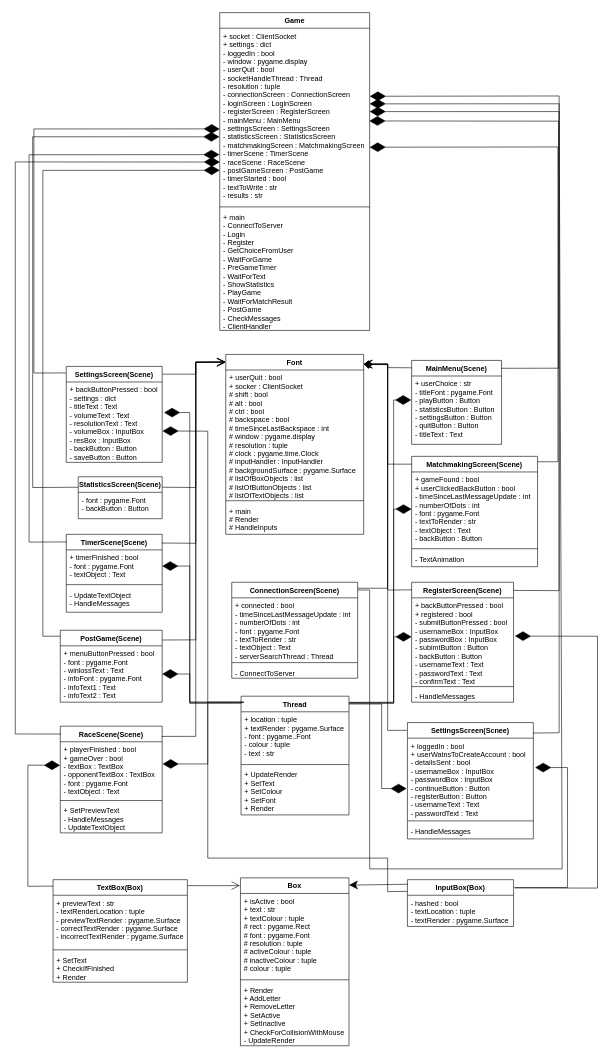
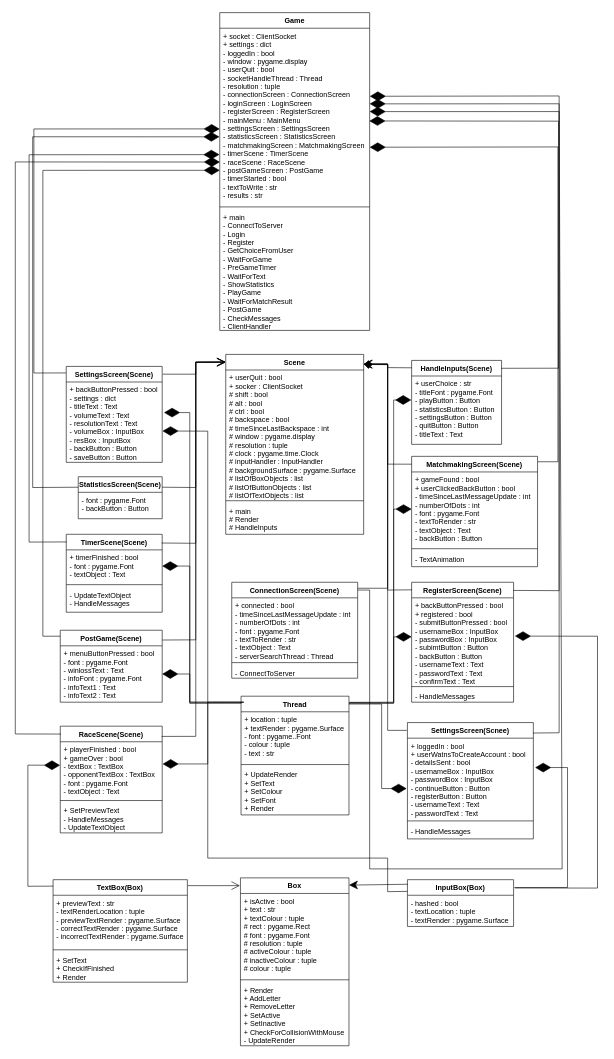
- <mxCell id="6" value="Font" style="swimlane;fontStyle=1;align=center;verticalAlign=top;childLayout=stackLayout;horizontal=1;startSize=26;horizontalStack=0;resizeParent=1;resizeParentMax=0;resizeLast=0;collapsible=1;marginBottom=0;" vertex="1" parent="1"><mxGeometry x="371" y="590" width="230" height="300" as="geometry" /></mxCell>
+ <mxCell id="6" value="Scene" style="swimlane;fontStyle=1;align=center;verticalAlign=top;childLayout=stackLayout;horizontal=1;startSize=26;horizontalStack=0;resizeParent=1;resizeParentMax=0;resizeLast=0;collapsible=1;marginBottom=0;" vertex="1" parent="1"><mxGeometry x="371" y="590" width="230" height="300" as="geometry" /></mxCell>
- <mxCell id="25" value="MainMenu(Scene)" style="swimlane;fontStyle=1;childLayout=stackLayout;horizontal=1;startSize=26;fillColor=none;horizontalStack=0;resizeParent=1;resizeParentMax=0;resizeLast=0;collapsible=1;marginBottom=0;" vertex="1" parent="1"><mxGeometry x="681" y="600" width="150" height="140" as="geometry" /></mxCell>
+ <mxCell id="25" value="HandleInputs(Scene)" style="swimlane;fontStyle=1;childLayout=stackLayout;horizontal=1;startSize=26;fillColor=none;horizontalStack=0;resizeParent=1;resizeParentMax=0;resizeLast=0;collapsible=1;marginBottom=0;" vertex="1" parent="1"><mxGeometry x="681" y="600" width="150" height="140" as="geometry" /></mxCell>
